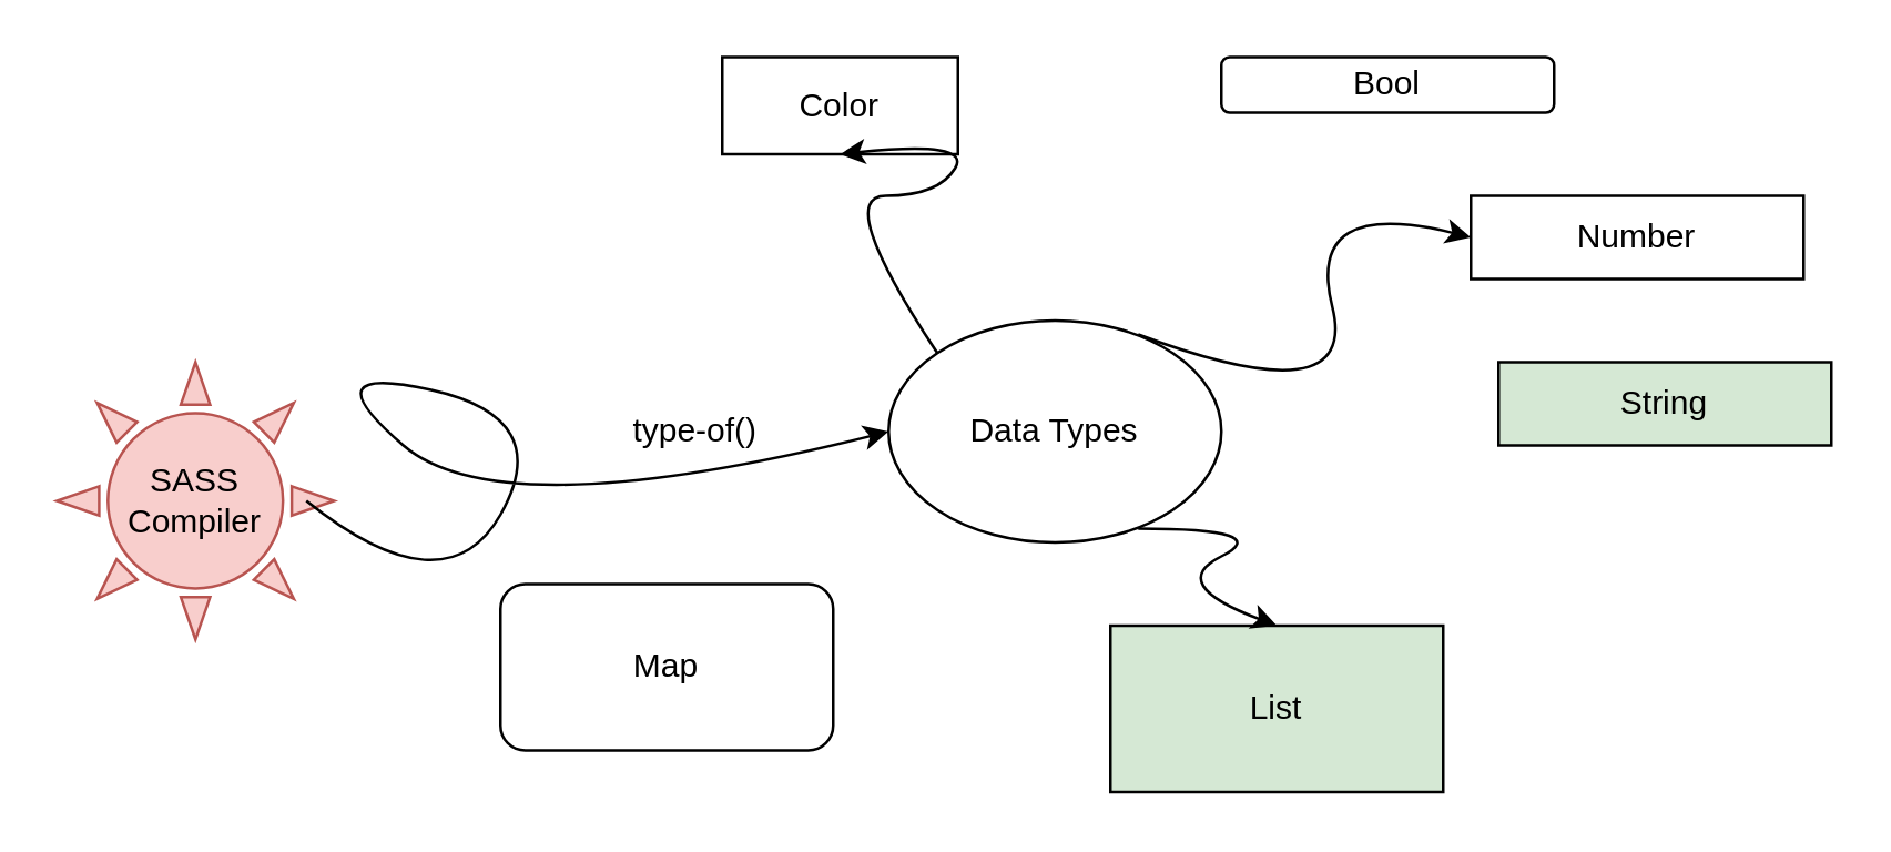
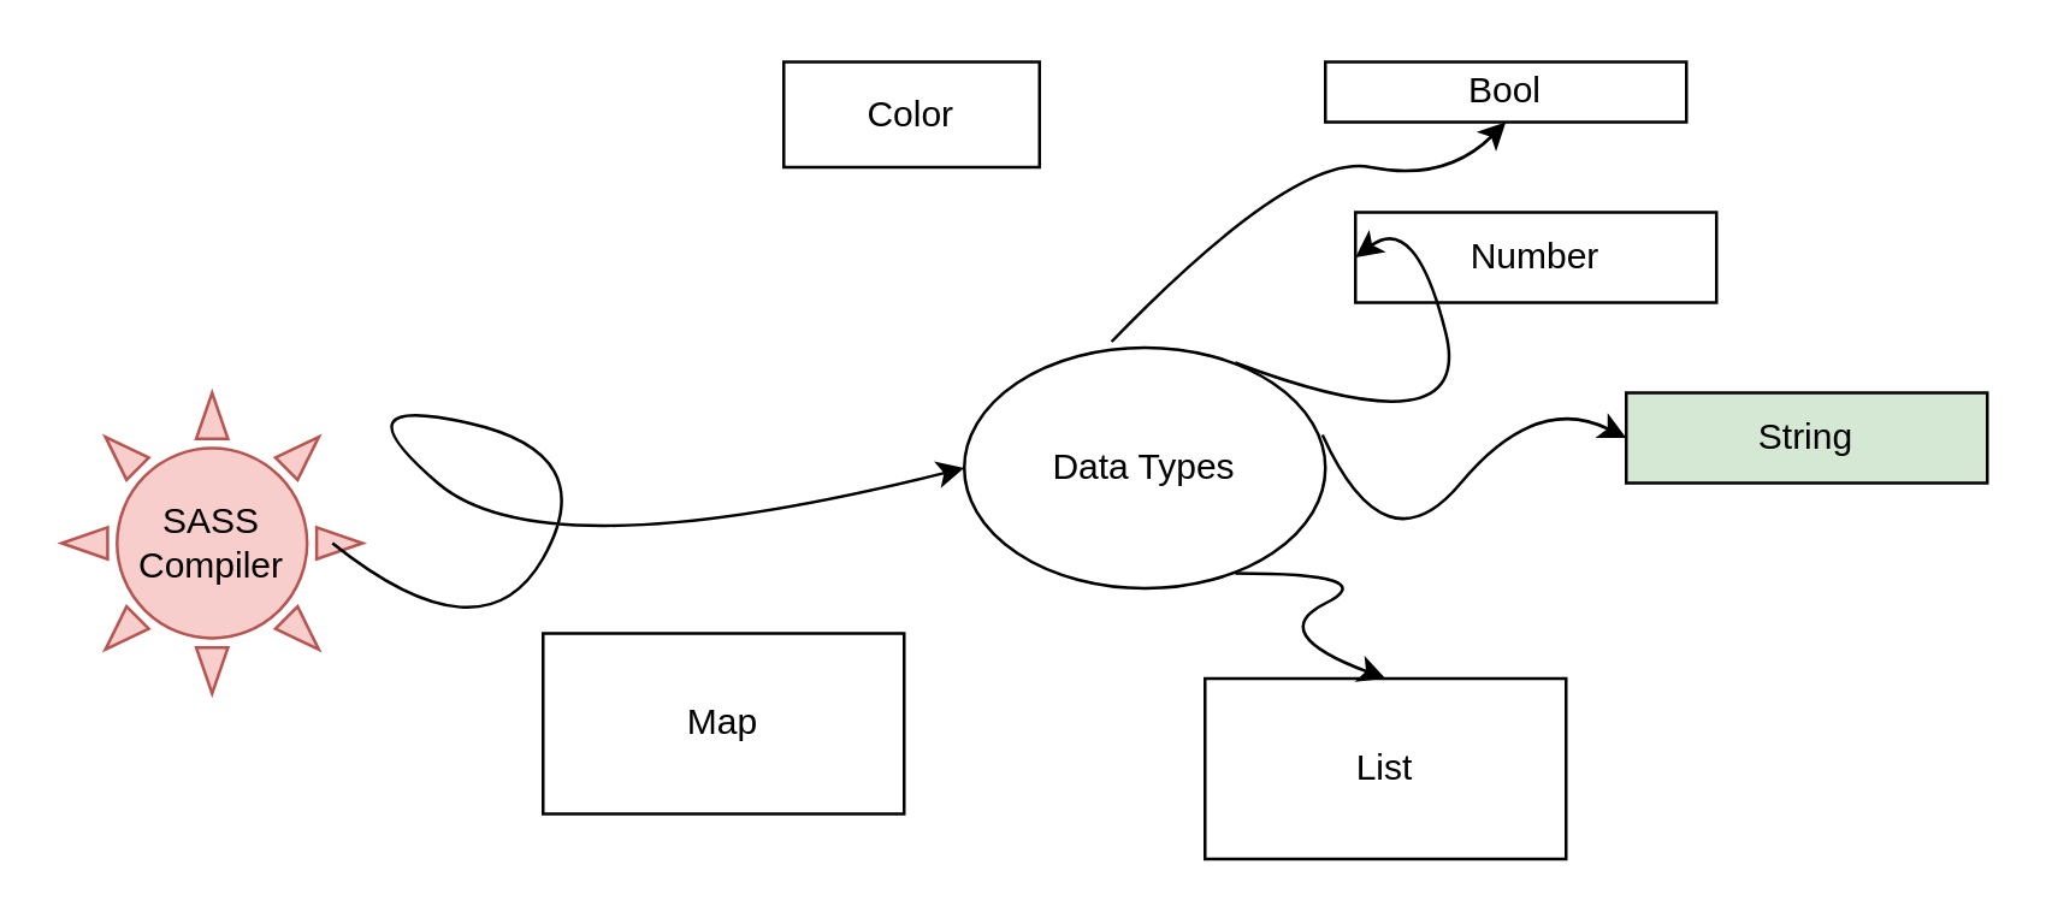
- <mxCell id="8" value="Bool" style="whiteSpace=wrap;html=1;rounded=1;" vertex="1" parent="1"><mxGeometry x="440" y="20" width="120" height="20" as="geometry" /></mxCell>
+ <mxCell id="8" value="Bool" style="rounded=0;whiteSpace=wrap;html=1;" vertex="1" parent="1"><mxGeometry x="440" y="20" width="120" height="20" as="geometry" /></mxCell>
+ <mxCell id="17" value="" style="curved=1;endArrow=classic;html=1;rounded=0;exitX=0.408;exitY=-0.025;exitDx=0;exitDy=0;exitPerimeter=0;entryX=0.5;entryY=1;entryDx=0;entryDy=0;" edge="1" parent="1" source="3" target="8"><mxGeometry width="50" height="50" relative="1" as="geometry"><mxPoint x="410" y="190" as="sourcePoint" /><mxPoint x="460" y="140" as="targetPoint" /><Array as="points"><mxPoint x="430" y="50" /><mxPoint x="480" y="60" /></Array></mxGeometry></mxCell>
- <mxCell id="18" value="" style="curved=1;endArrow=classic;html=1;rounded=0;exitX=0;exitY=0;exitDx=0;exitDy=0;entryX=0.5;entryY=1;entryDx=0;entryDy=0;" edge="1" parent="1" source="3" target="9"><mxGeometry width="50" height="50" relative="1" as="geometry"><mxPoint x="370" y="190" as="sourcePoint" /><mxPoint x="420" y="140" as="targetPoint" /><Array as="points"><mxPoint x="300" y="70" /><mxPoint x="338" y="70" /><mxPoint x="350" y="50" /></Array></mxGeometry></mxCell>
- <mxCell id="6" value="Number" style="rounded=0;whiteSpace=wrap;html=1;" vertex="1" parent="1"><mxGeometry x="530" y="70" width="120" height="30" as="geometry" /></mxCell>
+ <mxCell id="6" value="Number" style="rounded=0;whiteSpace=wrap;html=1;" vertex="1" parent="1"><mxGeometry x="450" y="70" width="120" height="30" as="geometry" /></mxCell>
- <mxCell id="19" value="type-of()" style="text;html=1;align=center;verticalAlign=middle;resizable=0;points=[];autosize=1;strokeColor=none;fillColor=none;" vertex="1" parent="1"><mxGeometry x="220" y="145" width="60" height="20" as="geometry" /></mxCell>
+ <mxCell id="15" value="" style="curved=1;endArrow=classic;html=1;rounded=0;entryX=0;entryY=0.5;entryDx=0;entryDy=0;exitX=0.992;exitY=0.363;exitDx=0;exitDy=0;exitPerimeter=0;" edge="1" parent="1" source="3" target="5"><mxGeometry width="50" height="50" relative="1" as="geometry"><mxPoint x="440" y="160" as="sourcePoint" /><mxPoint x="460" y="140" as="targetPoint" /><Array as="points"><mxPoint x="460" y="190" /><mxPoint x="510" y="130" /></Array></mxGeometry></mxCell>
- <mxCell id="12" value="Map" style="whiteSpace=wrap;html=1;rounded=1;" vertex="1" parent="1"><mxGeometry x="180" y="210" width="120" height="60" as="geometry" /></mxCell>
+ <mxCell id="12" value="Map" style="rounded=0;whiteSpace=wrap;html=1;" vertex="1" parent="1"><mxGeometry x="180" y="210" width="120" height="60" as="geometry" /></mxCell>
- <mxCell id="13" value="List" style="rounded=0;whiteSpace=wrap;html=1;fillColor=#d5e8d4;" vertex="1" parent="1"><mxGeometry x="400" y="225" width="120" height="60" as="geometry" /></mxCell>
+ <mxCell id="13" value="List" style="rounded=0;whiteSpace=wrap;html=1;" vertex="1" parent="1"><mxGeometry x="400" y="225" width="120" height="60" as="geometry" /></mxCell>
